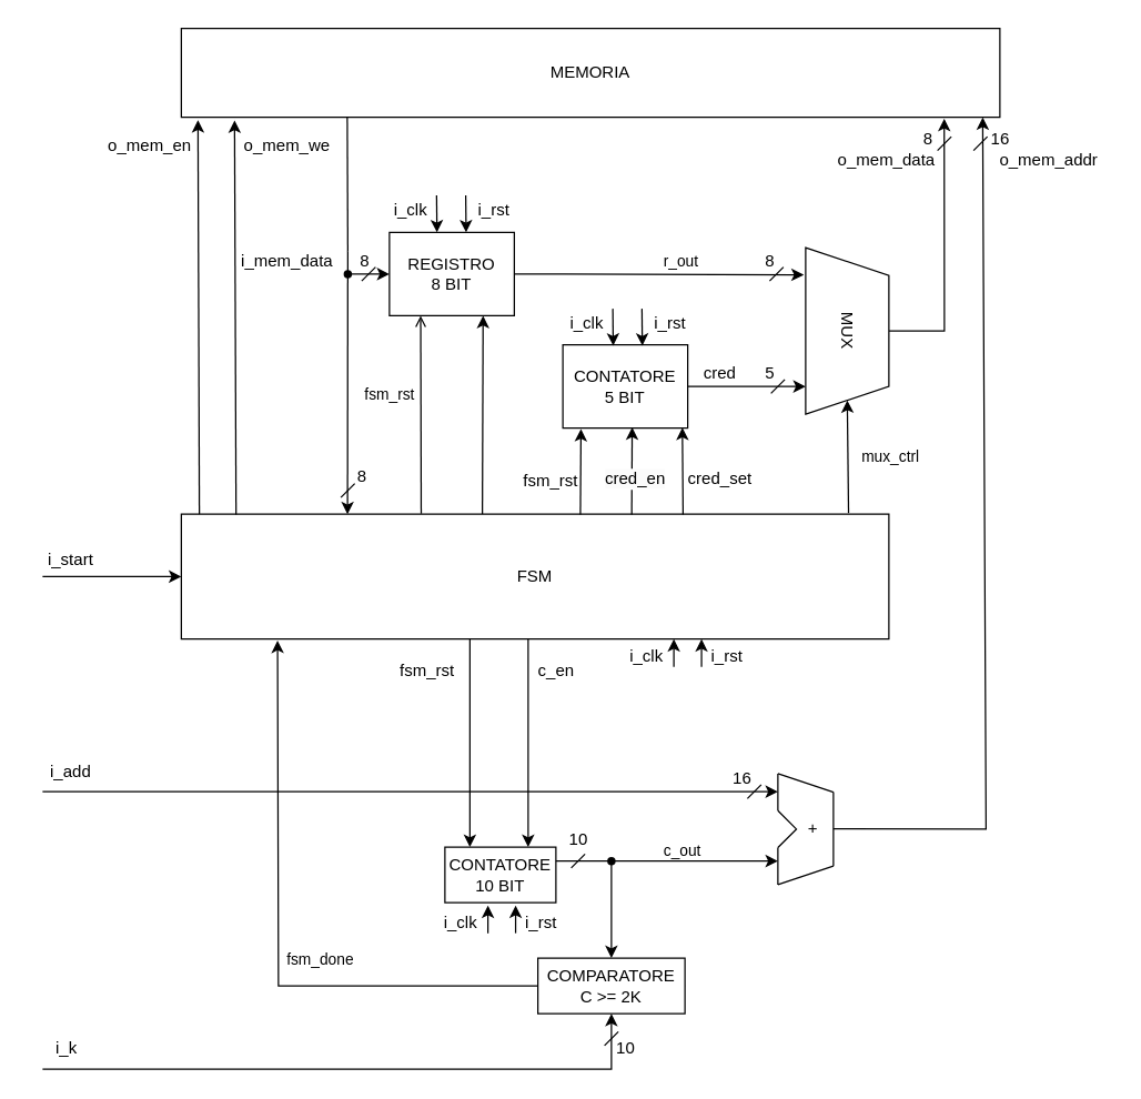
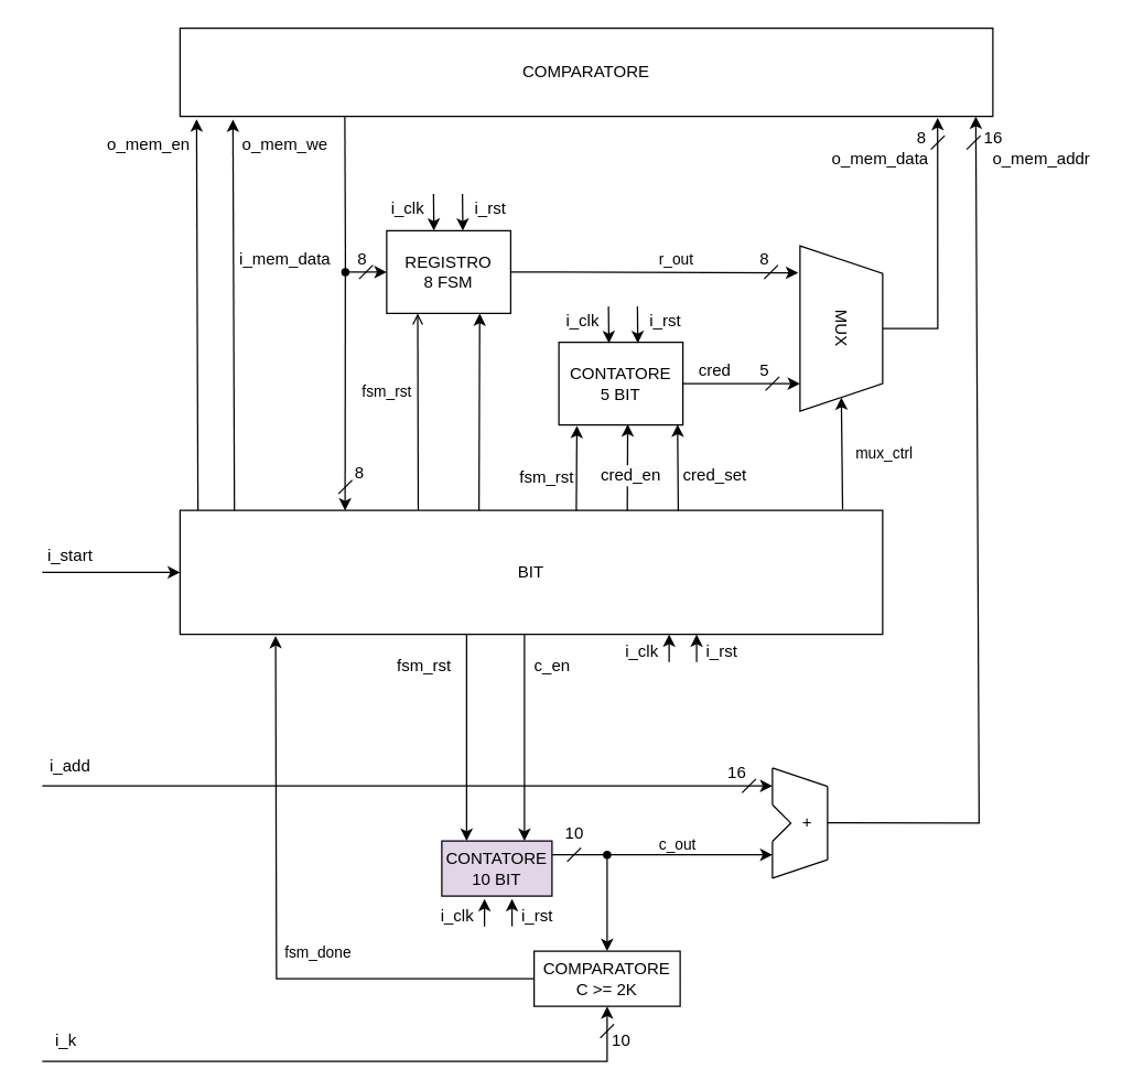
- <mxCell id="62" value="MEMORIA" style="rounded=0;whiteSpace=wrap;html=1;" parent="1" vertex="1"><mxGeometry x="130" y="20" width="590" height="64" as="geometry" /></mxCell>
+ <mxCell id="62" value="COMPARATORE" style="rounded=0;whiteSpace=wrap;html=1;" parent="1" vertex="1"><mxGeometry x="130" y="20" width="590" height="64" as="geometry" /></mxCell>
- <mxCell id="36" value="REGISTRO&lt;div&gt;8 BIT&lt;/div&gt;" style="rounded=0;whiteSpace=wrap;html=1;" parent="1" vertex="1"><mxGeometry x="280" y="167" width="90" height="60" as="geometry" /></mxCell>
+ <mxCell id="36" value="REGISTRO&lt;div&gt;8 FSM&lt;/div&gt;" style="rounded=0;whiteSpace=wrap;html=1;" parent="1" vertex="1"><mxGeometry x="280" y="167" width="90" height="60" as="geometry" /></mxCell>
- <mxCell id="45" value="FSM" style="rounded=0;whiteSpace=wrap;html=1;" parent="1" vertex="1"><mxGeometry x="130" y="370" width="510" height="90" as="geometry" /></mxCell>
+ <mxCell id="45" value="BIT" style="rounded=0;whiteSpace=wrap;html=1;" parent="1" vertex="1"><mxGeometry x="130" y="370" width="510" height="90" as="geometry" /></mxCell>
- <mxCell id="2" value="CONTATORE&lt;div&gt;10 BIT&lt;/div&gt;" style="rounded=0;whiteSpace=wrap;html=1;" parent="1" vertex="1"><mxGeometry x="320" y="610" width="80" height="40" as="geometry" /></mxCell>
+ <mxCell id="2" value="CONTATORE&lt;div&gt;10 BIT&lt;/div&gt;" style="rounded=0;whiteSpace=wrap;html=1;fillColor=#e1d5e7;" parent="1" vertex="1"><mxGeometry x="320" y="610" width="80" height="40" as="geometry" /></mxCell>
